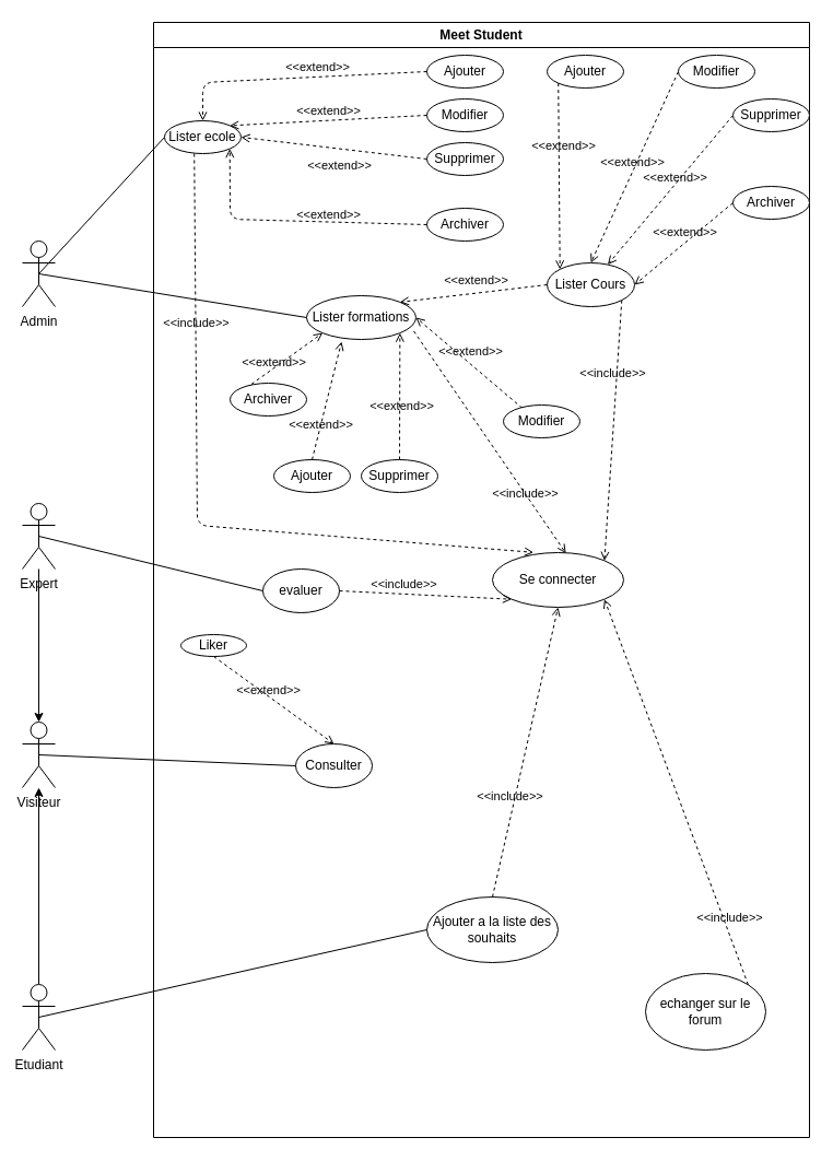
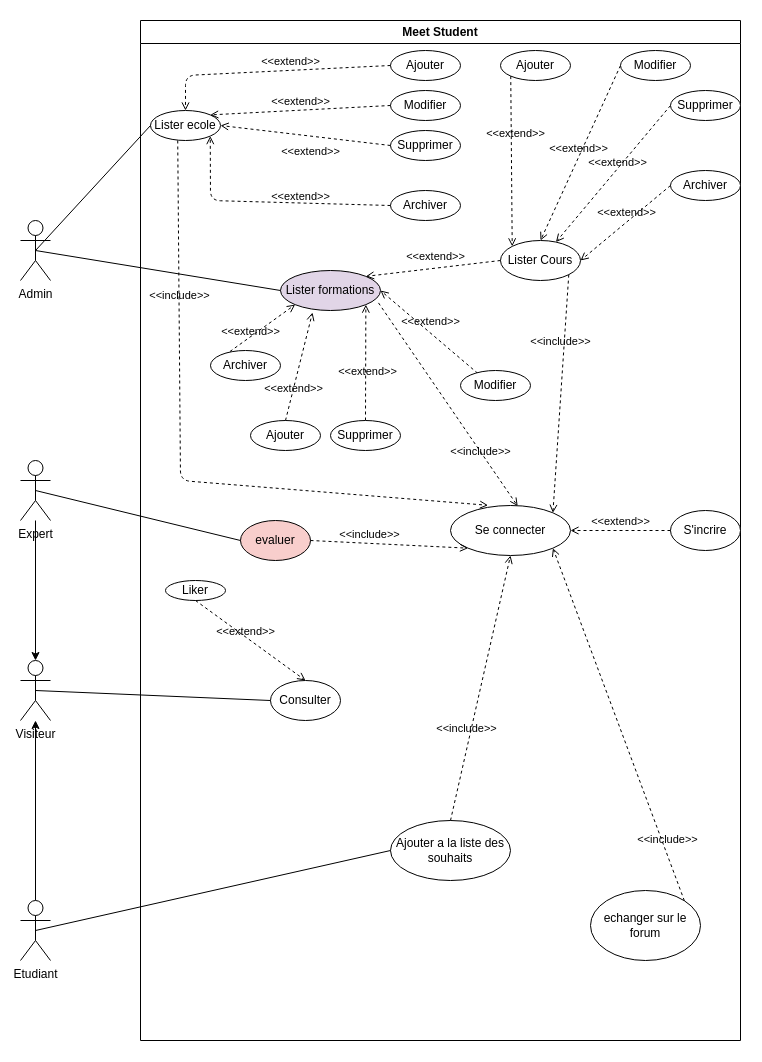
- <mxCell id="25" value="Lister formations" style="ellipse;whiteSpace=wrap;html=1;" parent="2" vertex="1"><mxGeometry x="140" y="250" width="100" height="40" as="geometry" /></mxCell>
+ <mxCell id="25" value="Lister formations" style="ellipse;whiteSpace=wrap;html=1;fillColor=#e1d5e7;" parent="2" vertex="1"><mxGeometry x="140" y="250" width="100" height="40" as="geometry" /></mxCell>
+ <mxCell id="14" value="&amp;lt;&amp;lt;extend&amp;gt;&amp;gt;" style="html=1;verticalAlign=bottom;labelBackgroundColor=none;endArrow=open;endFill=0;dashed=1;entryX=1;entryY=0.5;entryDx=0;entryDy=0;exitX=0;exitY=0.5;exitDx=0;exitDy=0;" parent="2" source="13" target="4" edge="1"><mxGeometry width="160" relative="1" as="geometry"><mxPoint x="310" y="250" as="sourcePoint" /><mxPoint x="470" y="250" as="targetPoint" /></mxGeometry></mxCell>
+ <mxCell id="13" value="S'incrire" style="ellipse;whiteSpace=wrap;html=1;" parent="2" vertex="1"><mxGeometry x="530" y="490" width="70" height="40" as="geometry" /></mxCell>
- <mxCell id="12" value="evaluer" style="ellipse;whiteSpace=wrap;html=1;" parent="2" vertex="1"><mxGeometry x="100" y="500" width="70" height="40" as="geometry" /></mxCell>
+ <mxCell id="12" value="evaluer" style="ellipse;whiteSpace=wrap;html=1;fillColor=#f8cecc;" parent="2" vertex="1"><mxGeometry x="100" y="500" width="70" height="40" as="geometry" /></mxCell>
